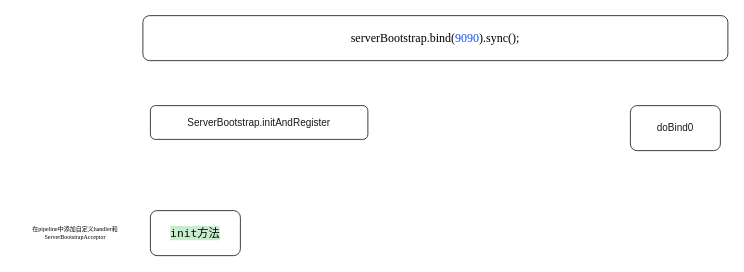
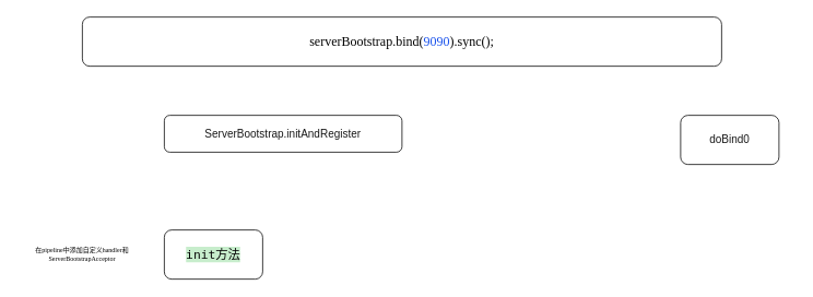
- <mxCell id="2" value="&lt;p style=&quot;font-size: medium ; margin: 0px&quot;&gt;&lt;span style=&quot;font-family: &amp;#34;jetbrains mono,monospace&amp;#34; ; font-size: 12pt&quot;&gt; serverBootstrap.bind(&lt;/span&gt;&lt;span style=&quot;font-family: &amp;#34;jetbrains mono,monospace&amp;#34; ; font-size: 12pt ; color: rgb(23 , 80 , 235)&quot;&gt;9090&lt;/span&gt;&lt;span style=&quot;font-family: &amp;#34;jetbrains mono,monospace&amp;#34; ; font-size: 12pt&quot;&gt;).sync();&lt;/span&gt;&lt;/p&gt;" style="rounded=1;whiteSpace=wrap;html=1;" vertex="1" parent="1"><mxGeometry x="190" y="20" width="780" height="60" as="geometry" /></mxCell>
+ <mxCell id="2" value="&lt;p style=&quot;font-size: medium ; margin: 0px&quot;&gt;&lt;span style=&quot;font-family: &amp;#34;jetbrains mono,monospace&amp;#34; ; font-size: 12pt&quot;&gt; serverBootstrap.bind(&lt;/span&gt;&lt;span style=&quot;font-family: &amp;#34;jetbrains mono,monospace&amp;#34; ; font-size: 12pt ; color: rgb(23 , 80 , 235)&quot;&gt;9090&lt;/span&gt;&lt;span style=&quot;font-family: &amp;#34;jetbrains mono,monospace&amp;#34; ; font-size: 12pt&quot;&gt;).sync();&lt;/span&gt;&lt;/p&gt;" style="rounded=1;whiteSpace=wrap;html=1;" vertex="1" parent="1"><mxGeometry x="100" y="20" width="780" height="60" as="geometry" /></mxCell>
- <mxCell id="4" value="&lt;p align=&quot;center&quot; style=&quot;font-size: medium ; margin: 0px ; line-height: 1px&quot;&gt;&lt;span style=&quot;font-size: 10pt ; color: rgb(25 , 25 , 25)&quot;&gt;doBind0&lt;/span&gt;&lt;/p&gt;" style="rounded=1;whiteSpace=wrap;html=1;" vertex="1" parent="1"><mxGeometry x="840" y="140" width="120" height="60" as="geometry" /></mxCell>
+ <mxCell id="4" value="&lt;p align=&quot;center&quot; style=&quot;font-size: medium ; margin: 0px ; line-height: 1px&quot;&gt;&lt;span style=&quot;font-size: 10pt ; color: rgb(25 , 25 , 25)&quot;&gt;doBind0&lt;/span&gt;&lt;/p&gt;" style="rounded=1;whiteSpace=wrap;html=1;" vertex="1" parent="1"><mxGeometry x="830" y="140" width="120" height="60" as="geometry" /></mxCell>
